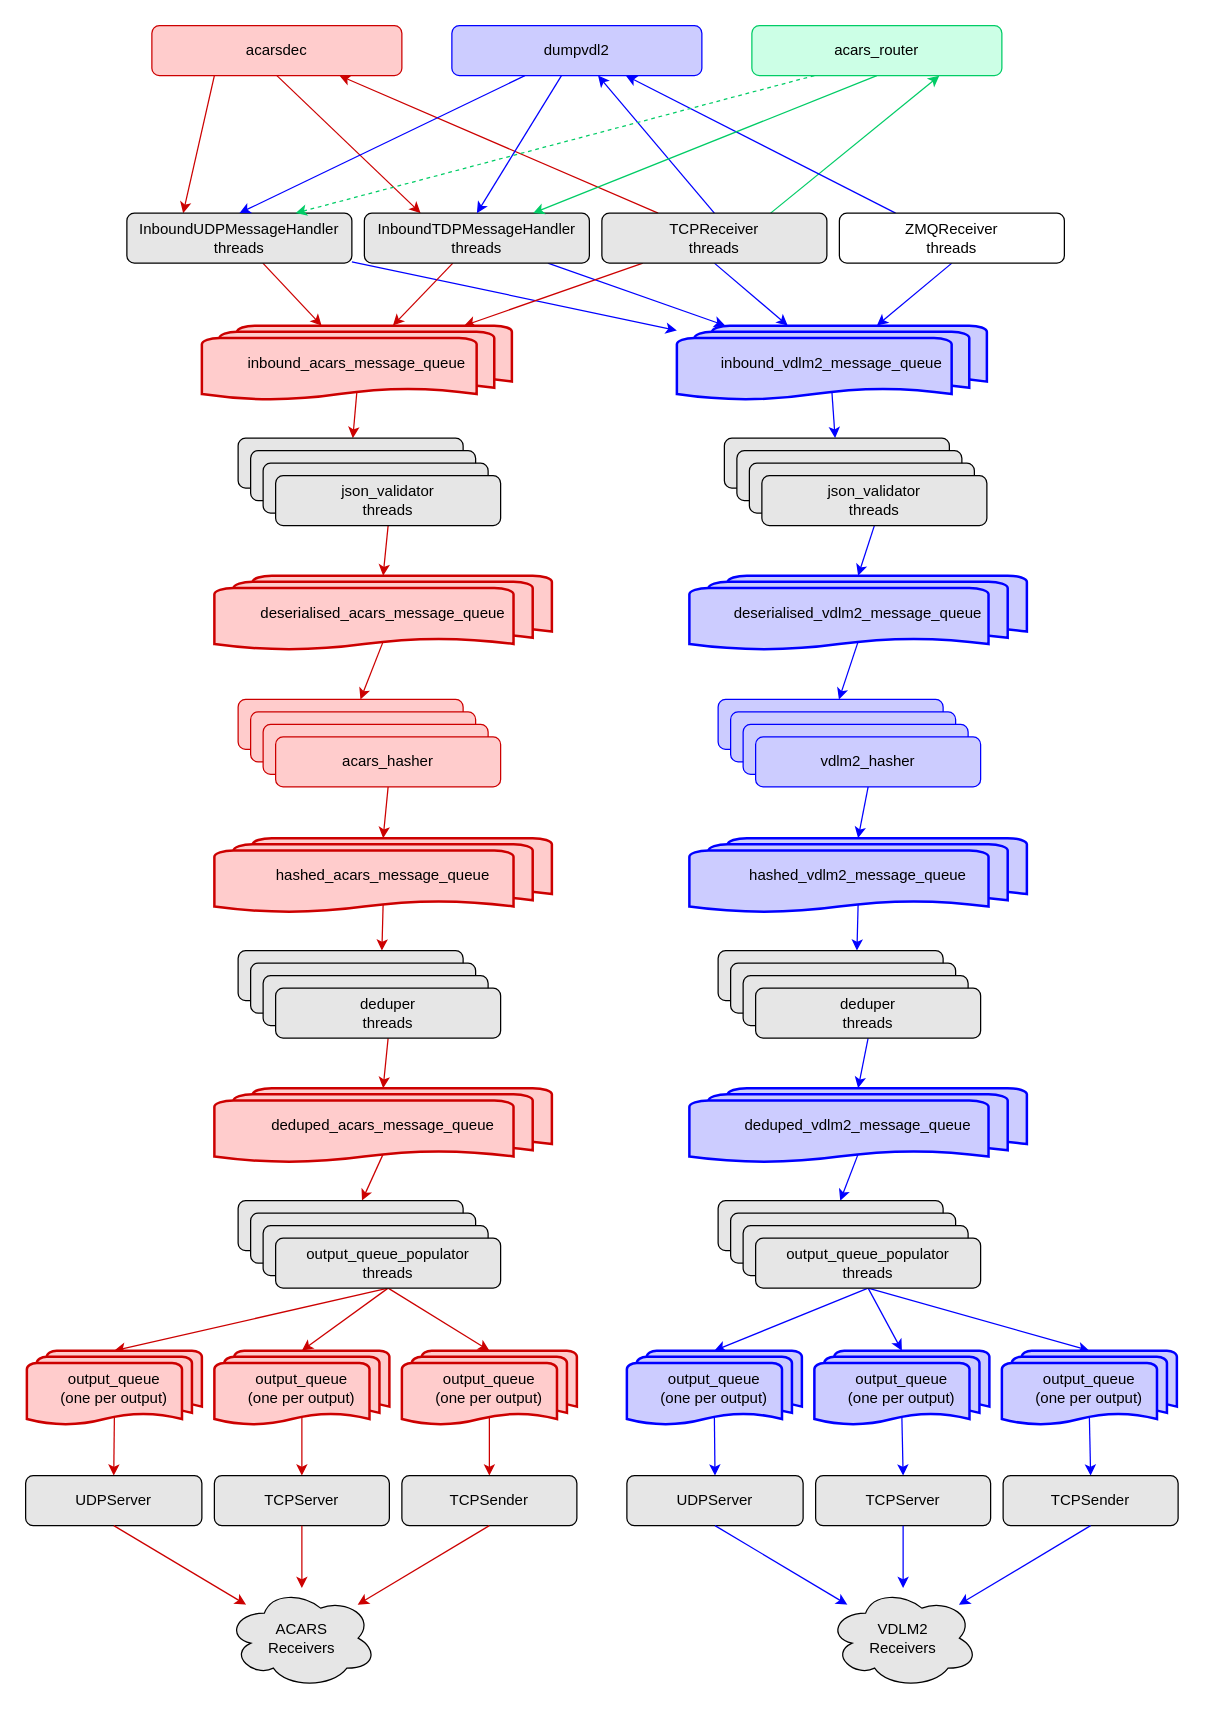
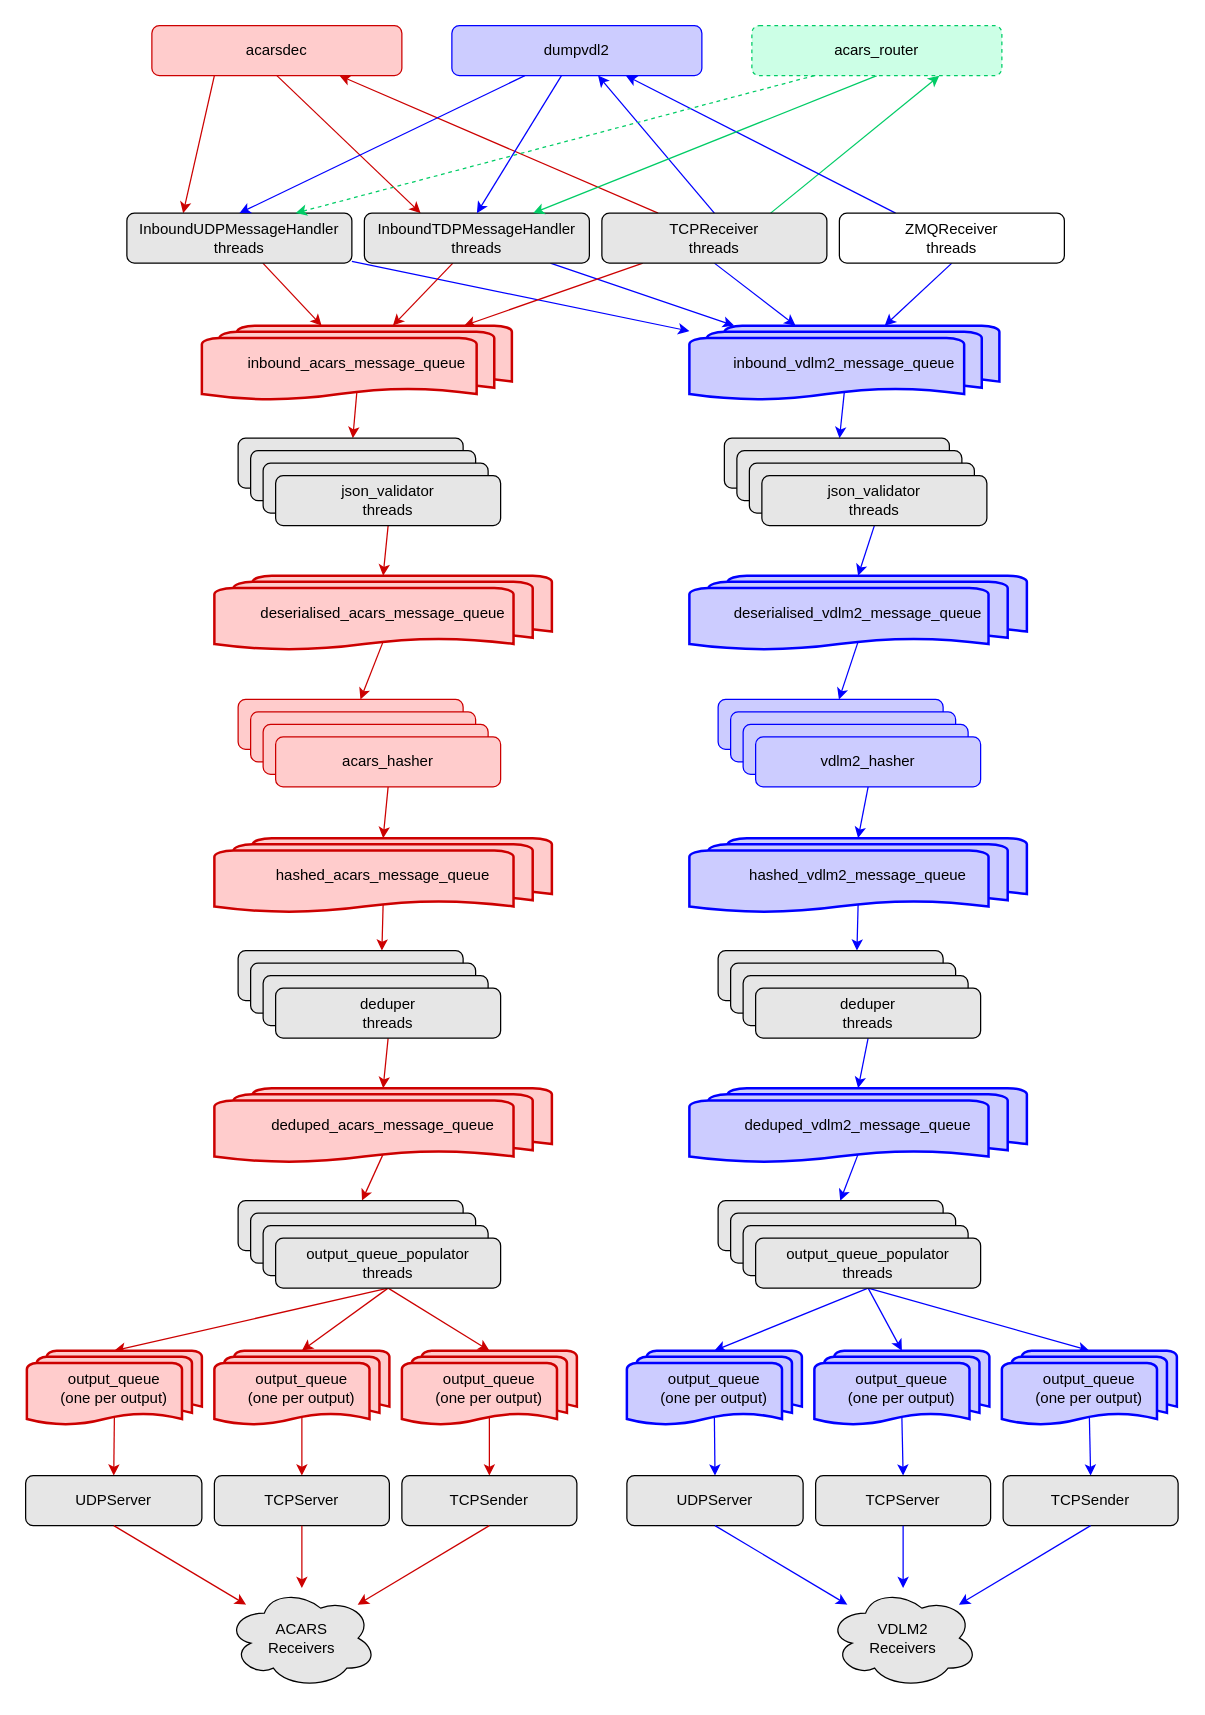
- <mxCell id="25" value="acars_router" style="rounded=1;whiteSpace=wrap;html=1;fontSize=12;glass=0;strokeWidth=1;shadow=0;fillColor=#CCFFE6;strokeColor=#00CC66;" vertex="1" parent="1"><mxGeometry x="601" y="20" width="200" height="40" as="geometry" /></mxCell>
+ <mxCell id="25" value="acars_router" style="rounded=1;whiteSpace=wrap;html=1;fontSize=12;glass=0;strokeWidth=1;shadow=0;fillColor=#CCFFE6;strokeColor=#00CC66;dashed=1;" vertex="1" parent="1"><mxGeometry x="601" y="20" width="200" height="40" as="geometry" /></mxCell>
- <mxCell id="29" value="inbound_vdlm2_message_queue" style="strokeWidth=2;html=1;shape=mxgraph.flowchart.multi-document;whiteSpace=wrap;fillColor=#CCCCFF;strokeColor=#0000FF;" vertex="1" parent="1"><mxGeometry x="541" y="260" width="248" height="60" as="geometry" /></mxCell>
+ <mxCell id="29" value="inbound_vdlm2_message_queue" style="strokeWidth=2;html=1;shape=mxgraph.flowchart.multi-document;whiteSpace=wrap;fillColor=#CCCCFF;strokeColor=#0000FF;" vertex="1" parent="1"><mxGeometry x="551" y="260" width="248" height="60" as="geometry" /></mxCell>
